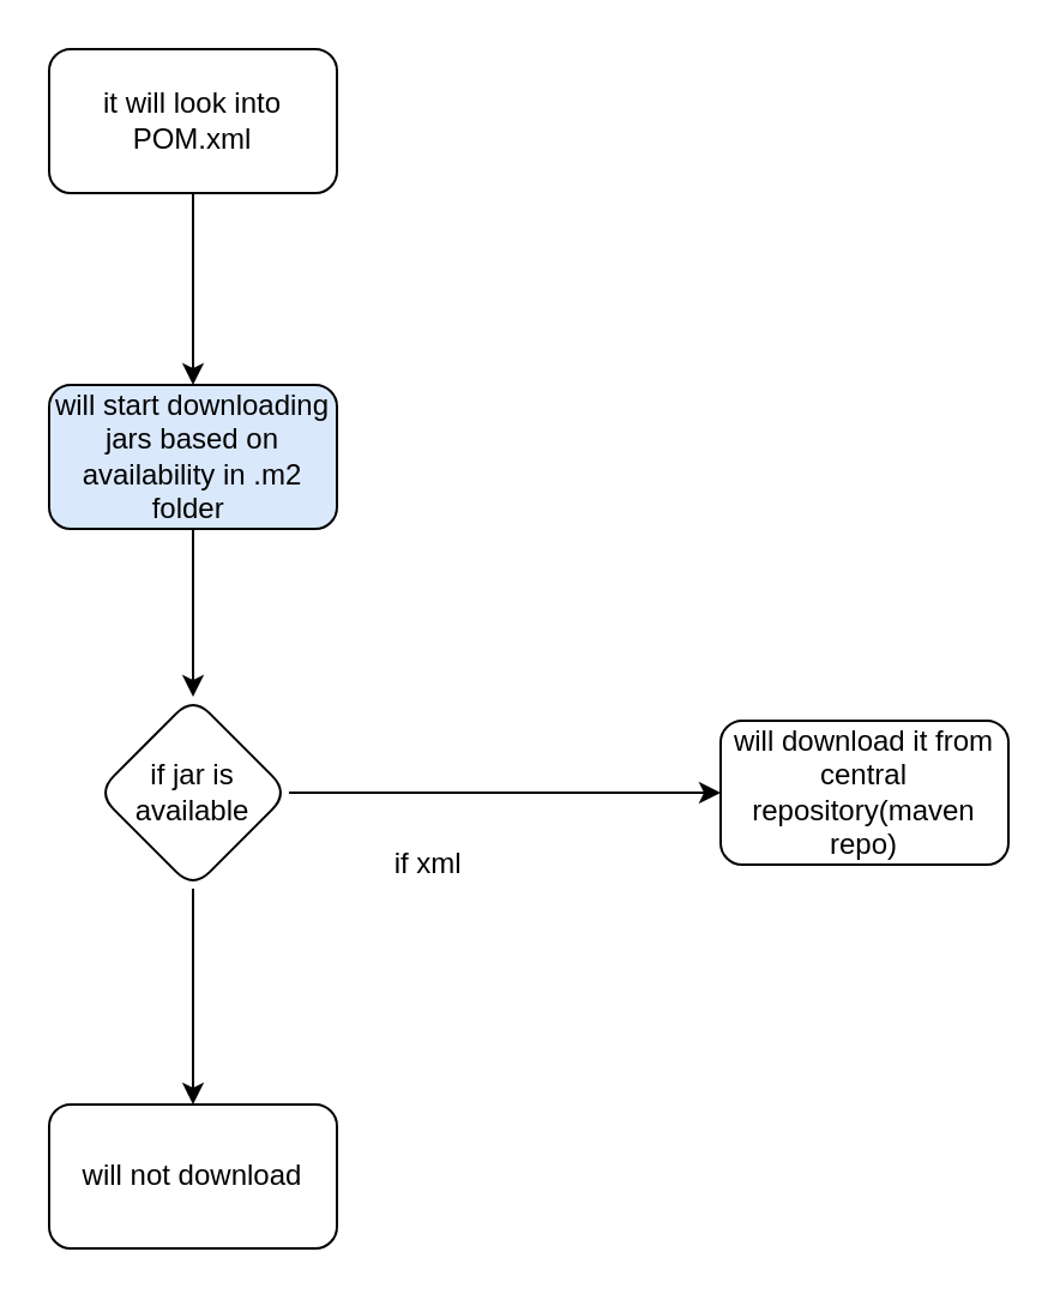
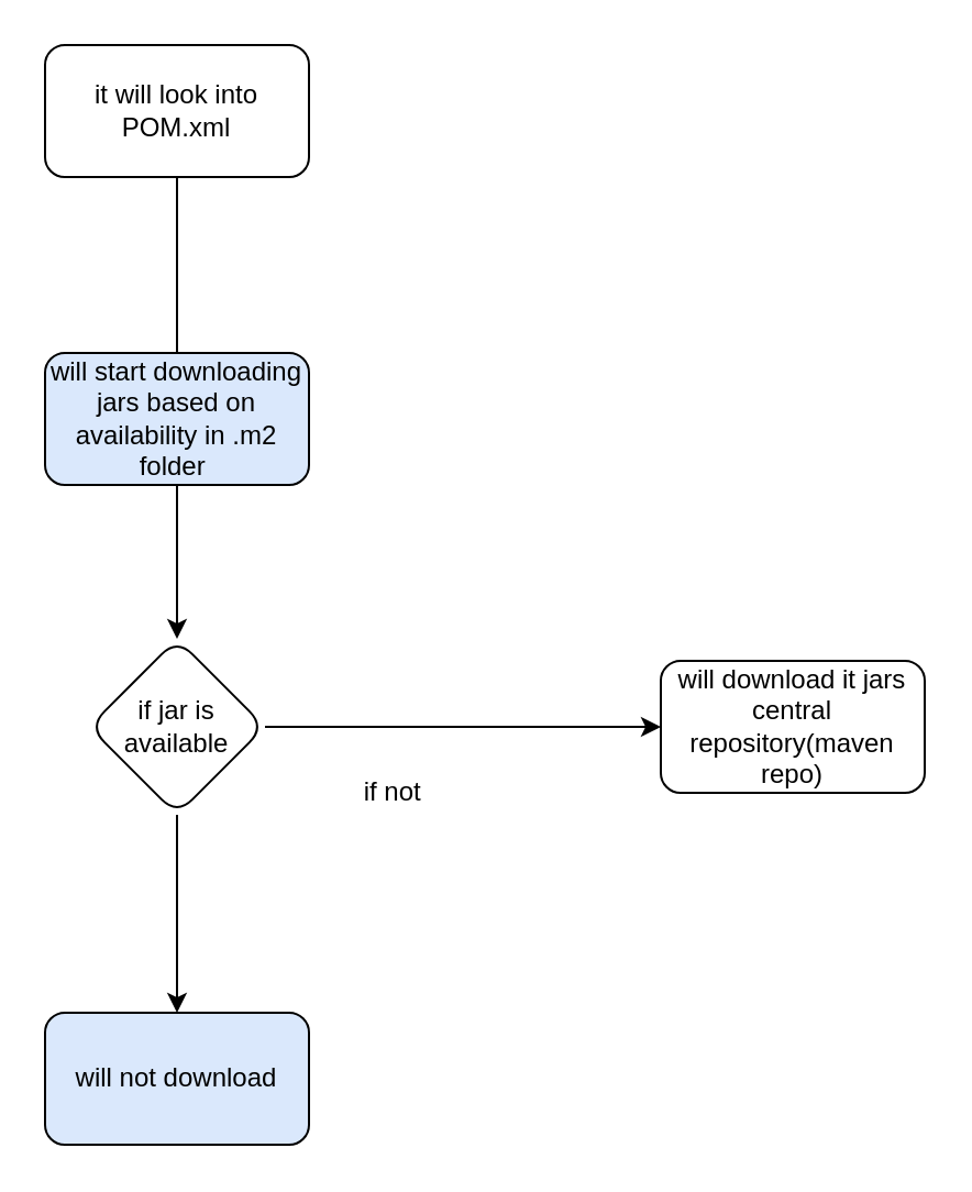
- <mxCell id="2" value="" style="edgeStyle=orthogonalEdgeStyle;rounded=0;orthogonalLoop=1;jettySize=auto;html=1;" parent="1" source="3" target="5" edge="1"><mxGeometry relative="1" as="geometry" /></mxCell>
+ <mxCell id="2" value="" style="edgeStyle=orthogonalEdgeStyle;rounded=0;orthogonalLoop=1;jettySize=auto;html=1;endArrow=none;" parent="1" source="3" target="5" edge="1"><mxGeometry relative="1" as="geometry" /></mxCell>
- <mxCell id="10" value="will download it from central repository(maven repo)" style="whiteSpace=wrap;html=1;rounded=1;" parent="1" vertex="1"><mxGeometry x="300" y="300" width="120" height="60" as="geometry" /></mxCell>
+ <mxCell id="10" value="will download it jars central repository(maven repo)" style="whiteSpace=wrap;html=1;rounded=1;" parent="1" vertex="1"><mxGeometry x="300" y="300" width="120" height="60" as="geometry" /></mxCell>
- <mxCell id="11" value="if xml&amp;nbsp;" style="text;html=1;strokeColor=none;fillColor=none;align=center;verticalAlign=middle;whiteSpace=wrap;rounded=0;" parent="1" vertex="1"><mxGeometry x="160" y="350" width="40" height="20" as="geometry" /></mxCell>
+ <mxCell id="11" value="if not&amp;nbsp;" style="text;html=1;strokeColor=none;fillColor=none;align=center;verticalAlign=middle;whiteSpace=wrap;rounded=0;" parent="1" vertex="1"><mxGeometry x="160" y="350" width="40" height="20" as="geometry" /></mxCell>
- <mxCell id="9" value="will not download" style="whiteSpace=wrap;html=1;rounded=1;" parent="1" vertex="1"><mxGeometry x="20" y="460" width="120" height="60" as="geometry" /></mxCell>
+ <mxCell id="9" value="will not download" style="whiteSpace=wrap;html=1;rounded=1;fillColor=#dae8fc;" parent="1" vertex="1"><mxGeometry x="20" y="460" width="120" height="60" as="geometry" /></mxCell>
